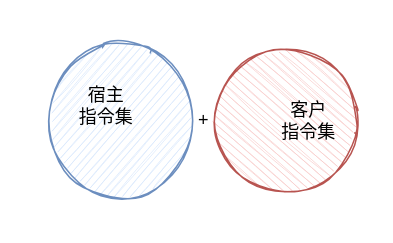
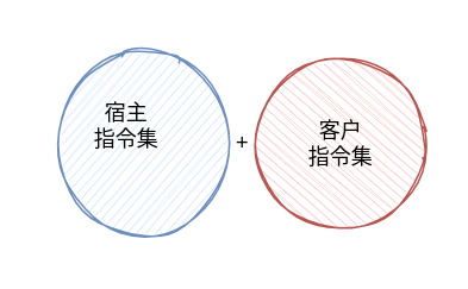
- <mxCell id="5" value="&lt;span style=&quot;&quot;&gt;客户&lt;br&gt;指令集&lt;/span&gt;" style="text;html=1;align=center;verticalAlign=middle;resizable=0;points=[];autosize=1;strokeColor=none;fillColor=none;" parent="1" vertex="1"><mxGeometry x="180" y="65" width="50" height="30" as="geometry" /></mxCell>
+ <mxCell id="5" value="&lt;span style=&quot;&quot;&gt;客户&lt;br&gt;指令集&lt;/span&gt;" style="text;html=1;align=center;verticalAlign=middle;resizable=0;points=[];autosize=1;strokeColor=none;fillColor=none;" parent="1" vertex="1"><mxGeometry x="165" y="65" width="50" height="30" as="geometry" /></mxCell>
